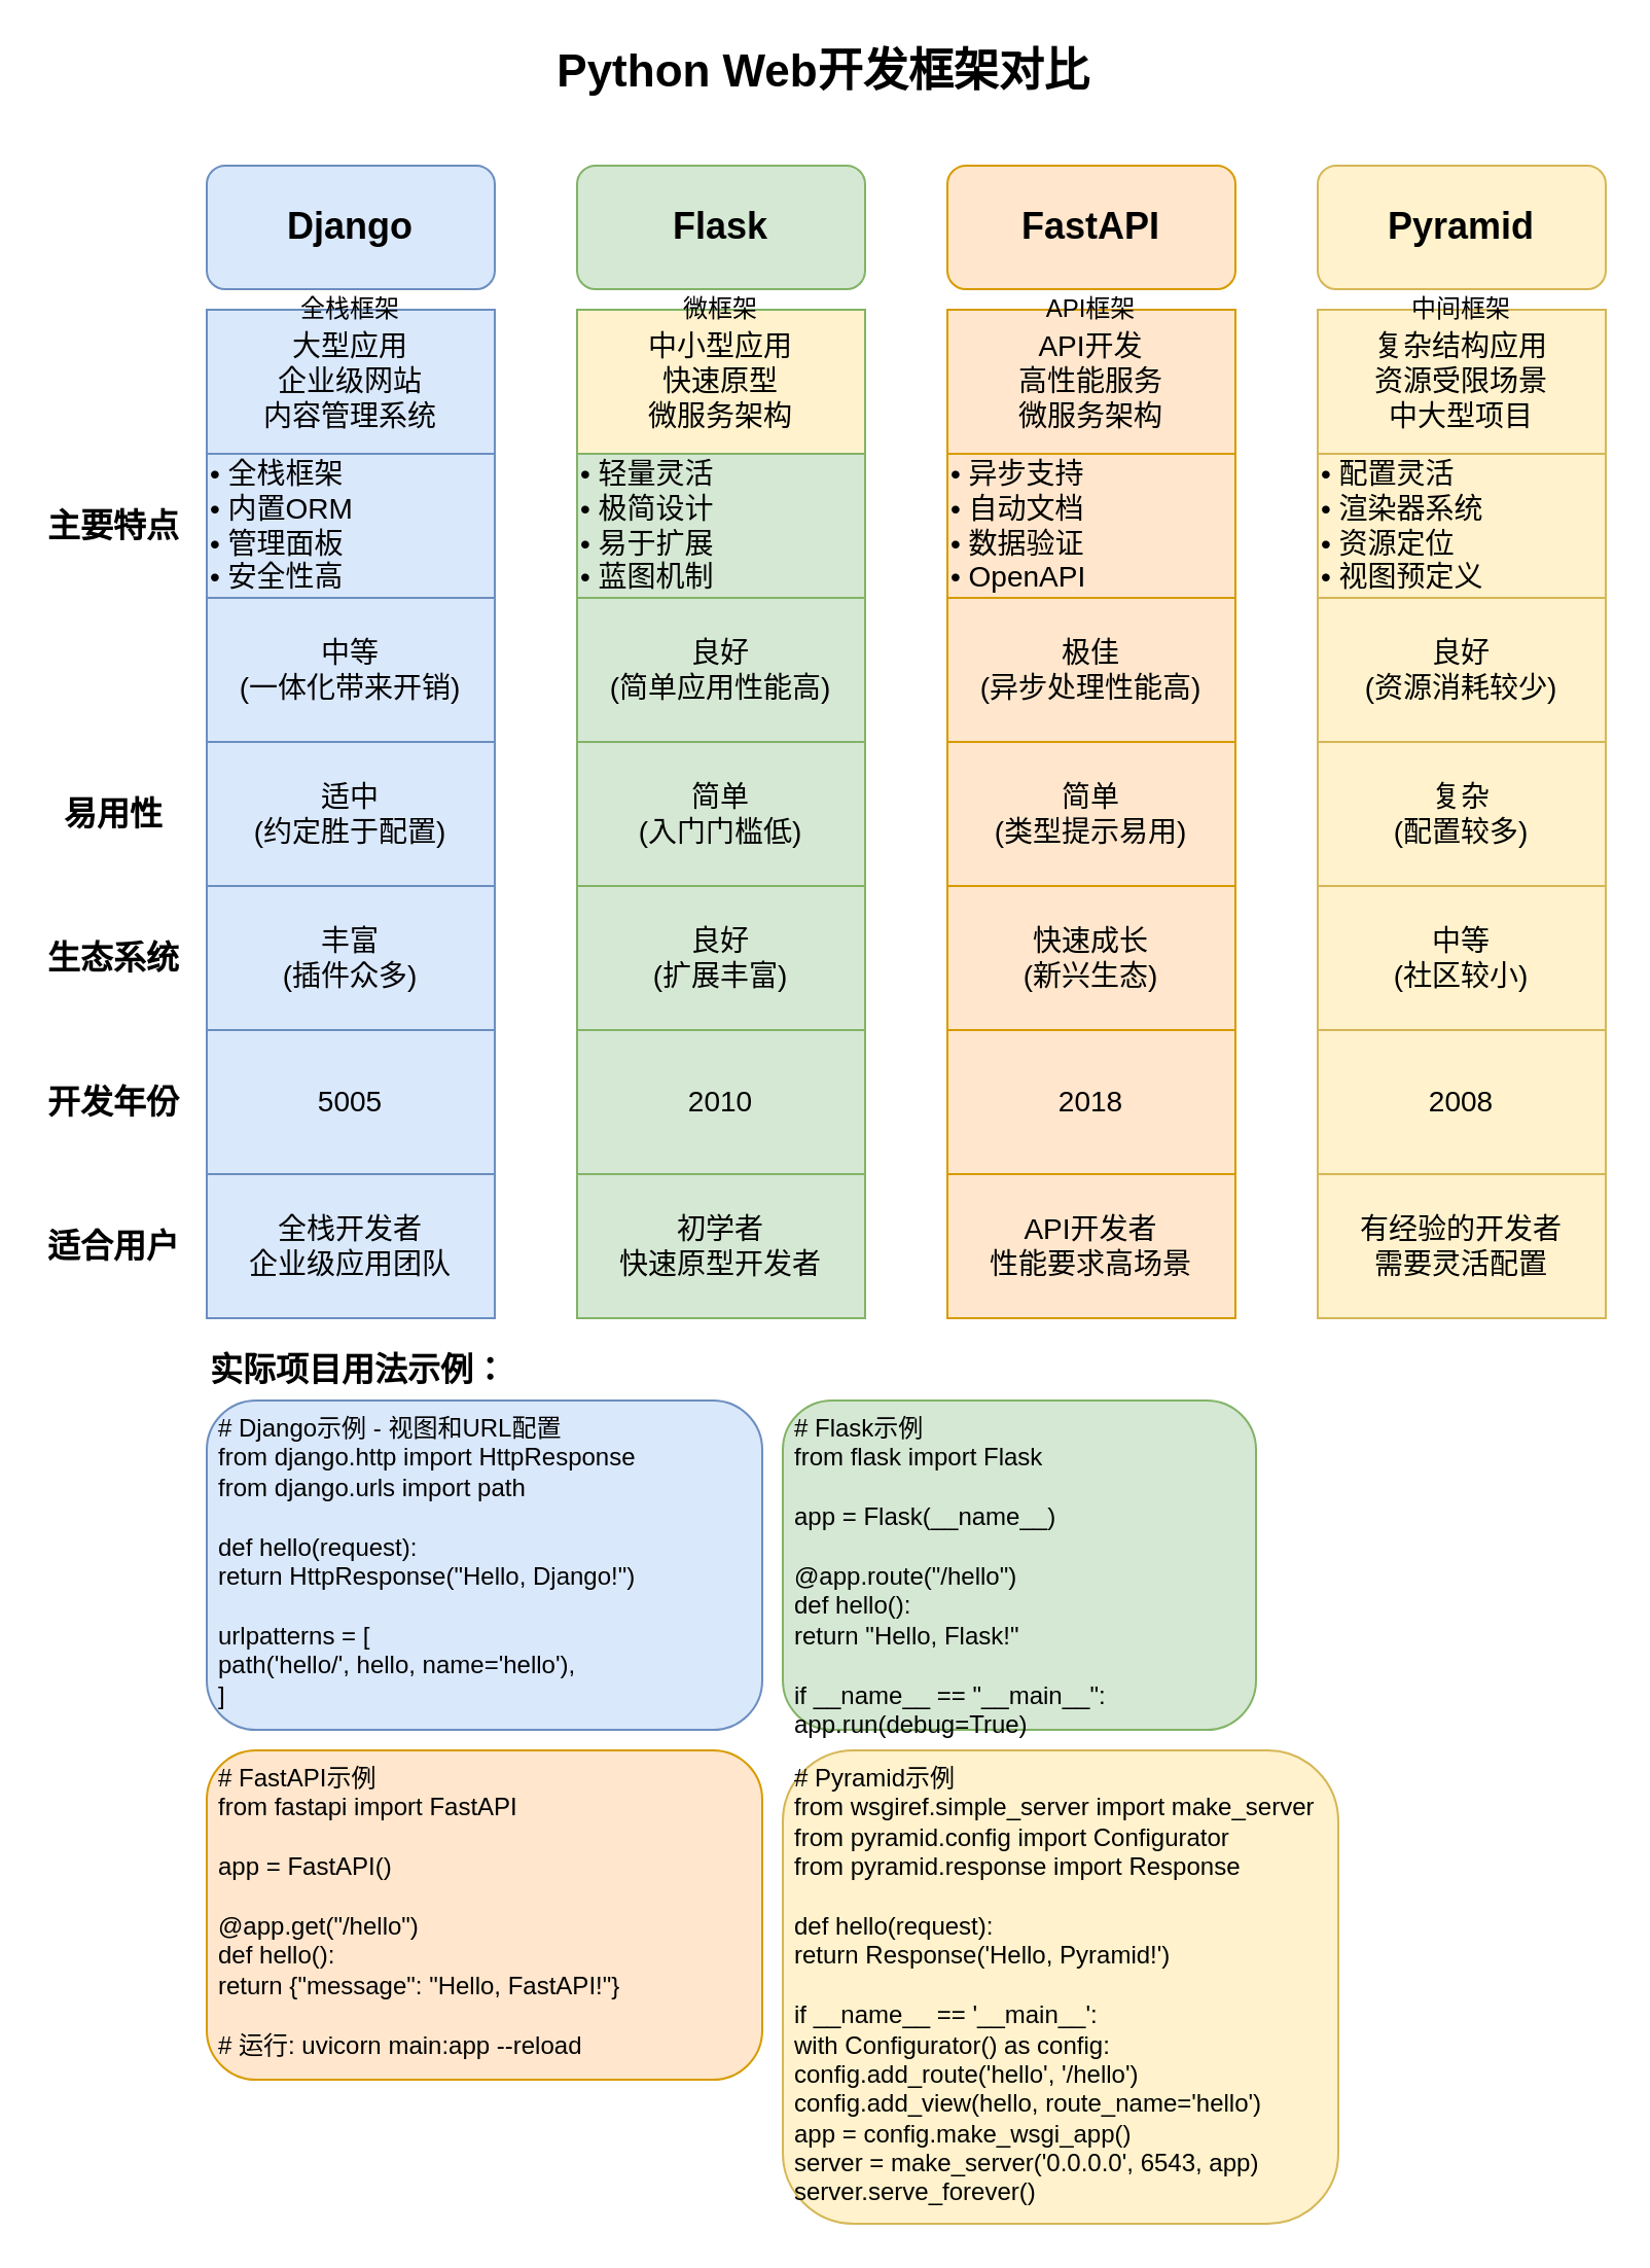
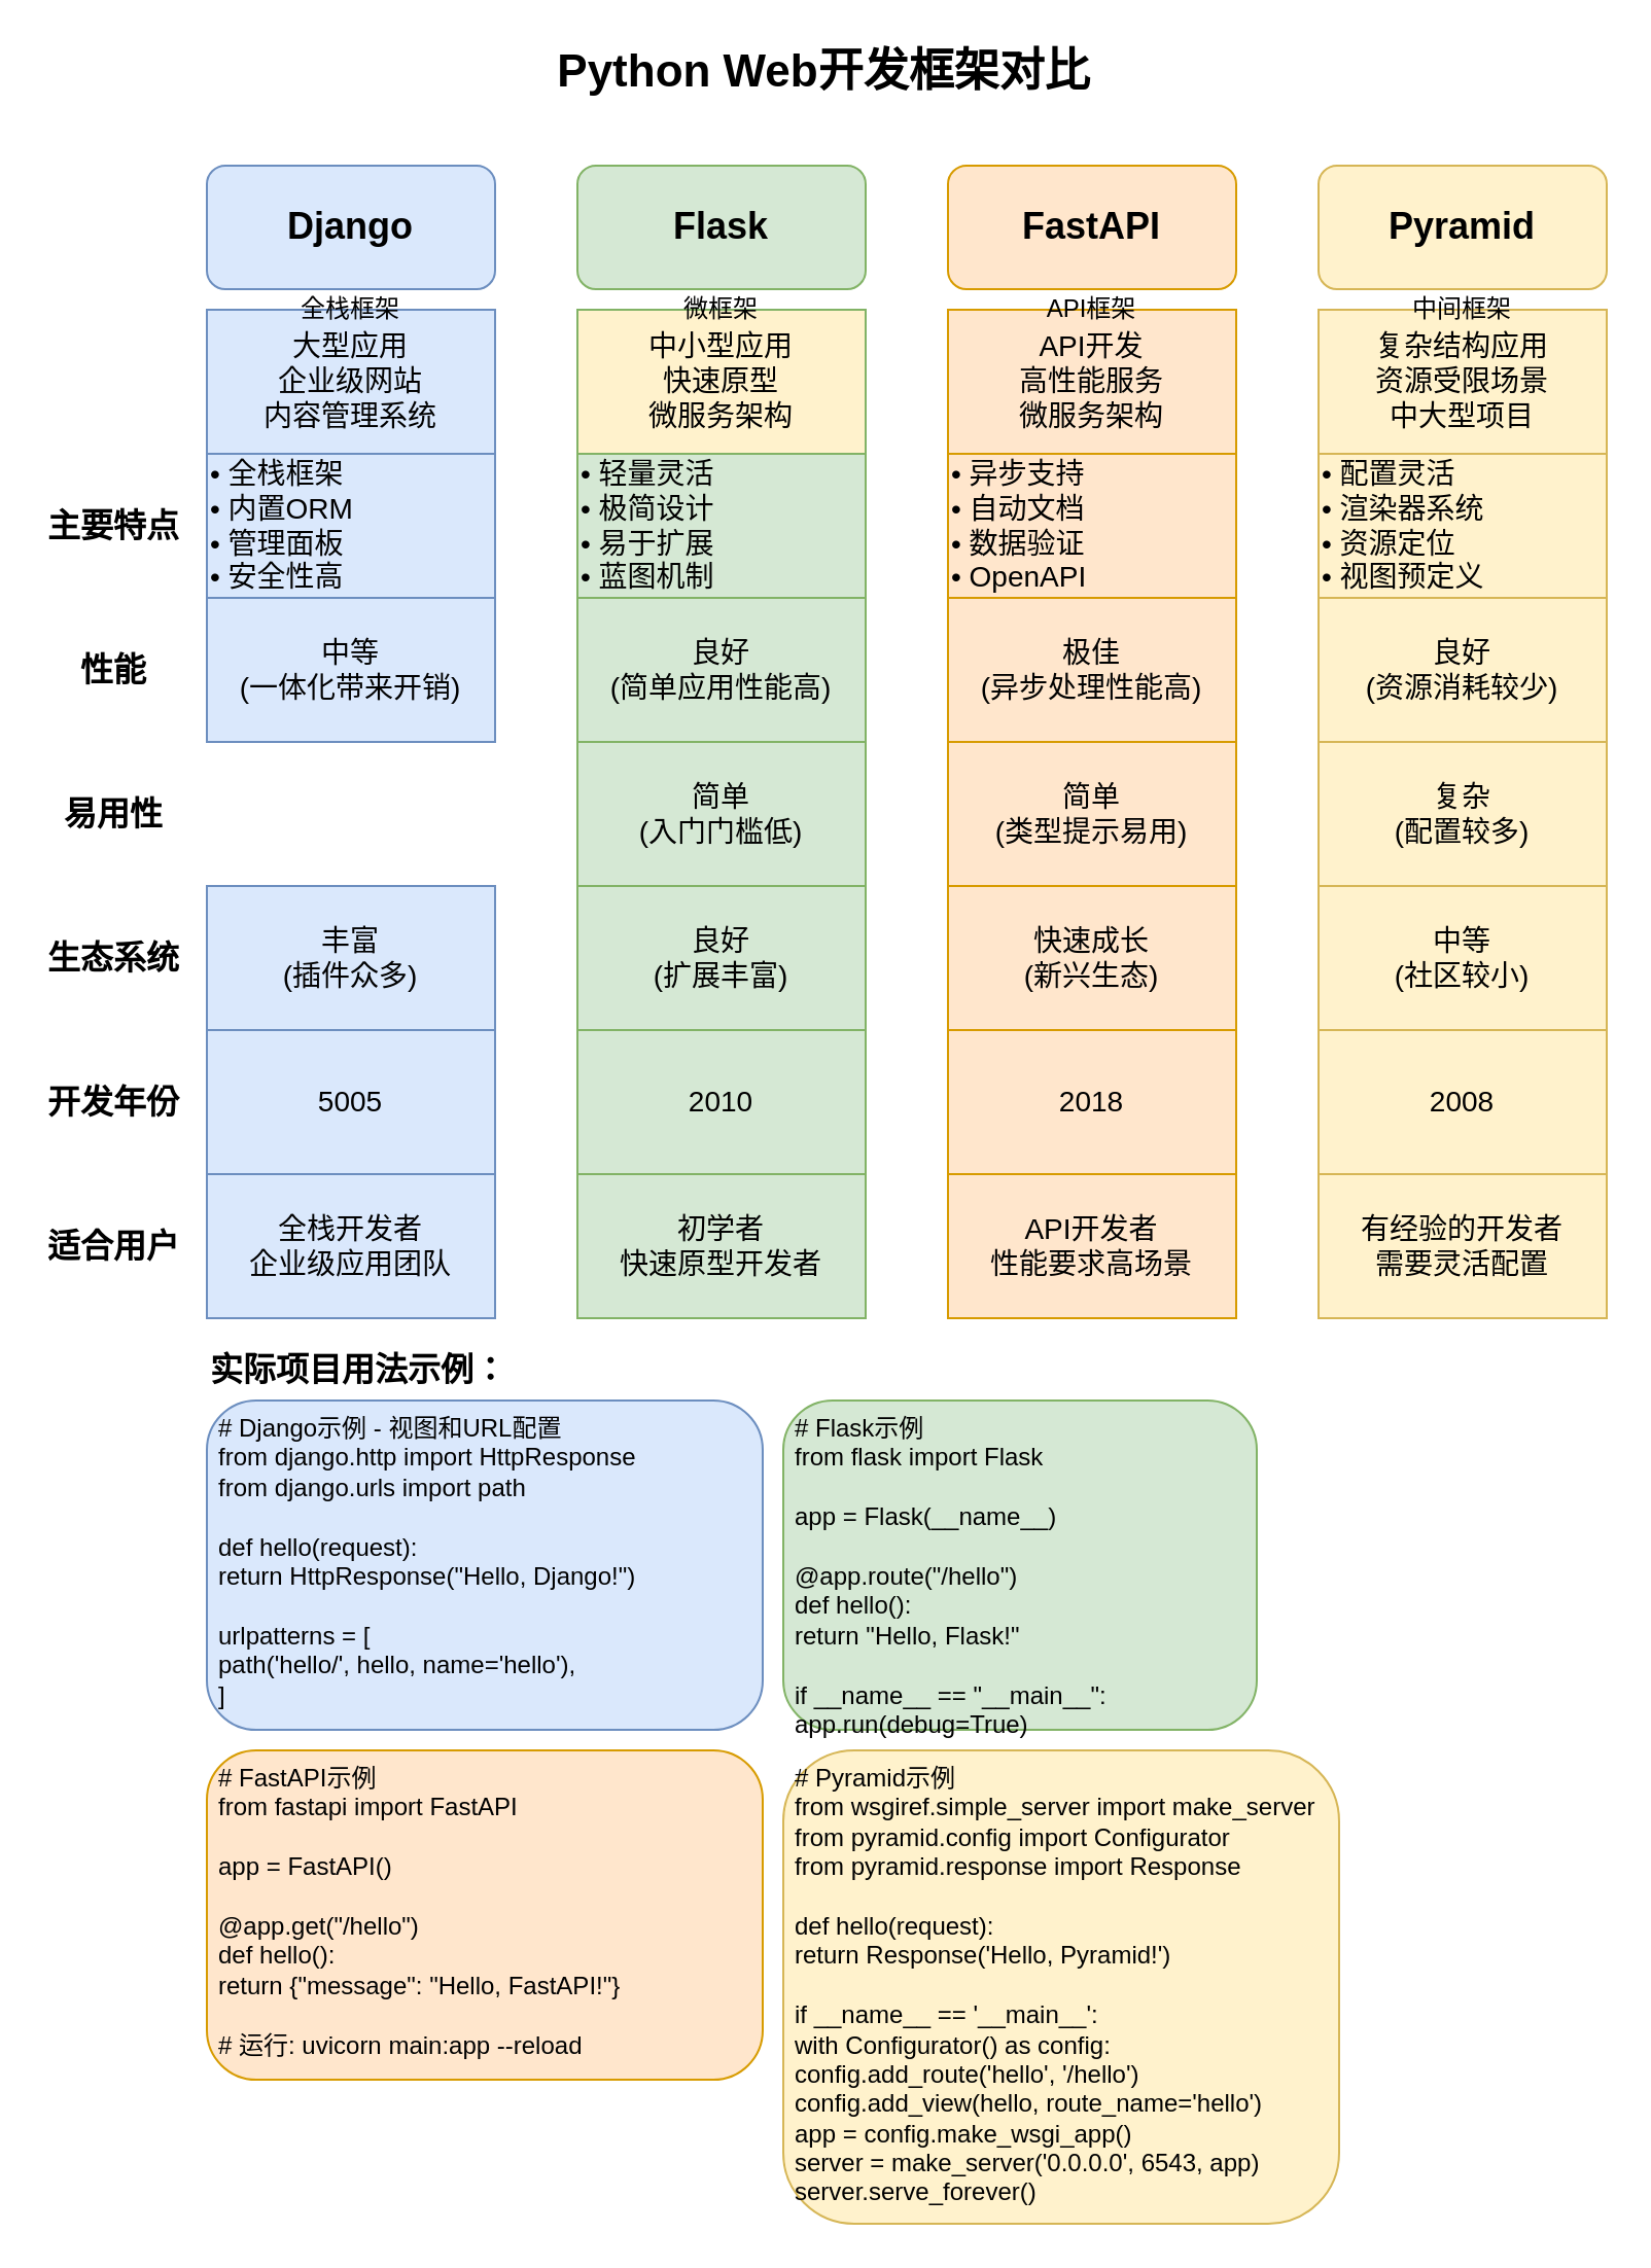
+ <mxCell id="8" value="&lt;b&gt;性能&lt;/b&gt;" style="text;html=1;strokeColor=none;fillColor=none;align=center;verticalAlign=middle;whiteSpace=wrap;rounded=0;fontSize=16;" vertex="1" parent="1"><mxGeometry x="20" y="310" width="70" height="30" as="geometry" /></mxCell>
- <mxCell id="23" value="适中&lt;br&gt;(约定胜于配置)" style="rounded=0;whiteSpace=wrap;html=1;fontSize=14;fillColor=#dae8fc;strokeColor=#6c8ebf;align=center;" vertex="1" parent="1"><mxGeometry x="100" y="360" width="140" height="70" as="geometry" /></mxCell>
